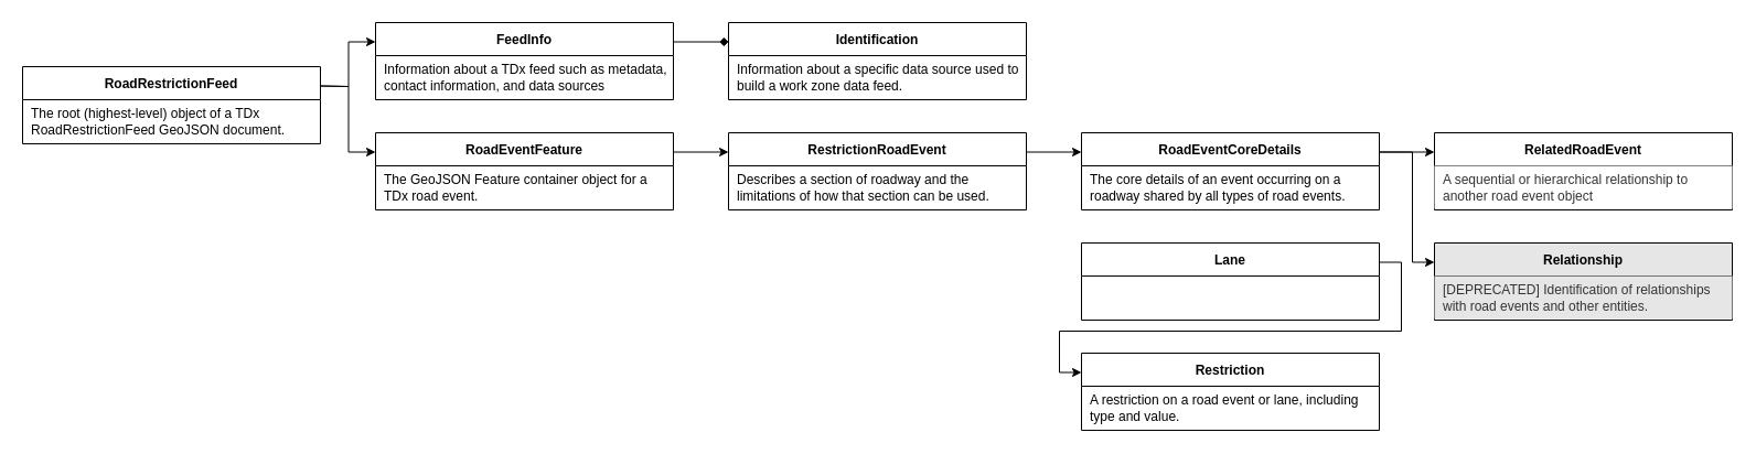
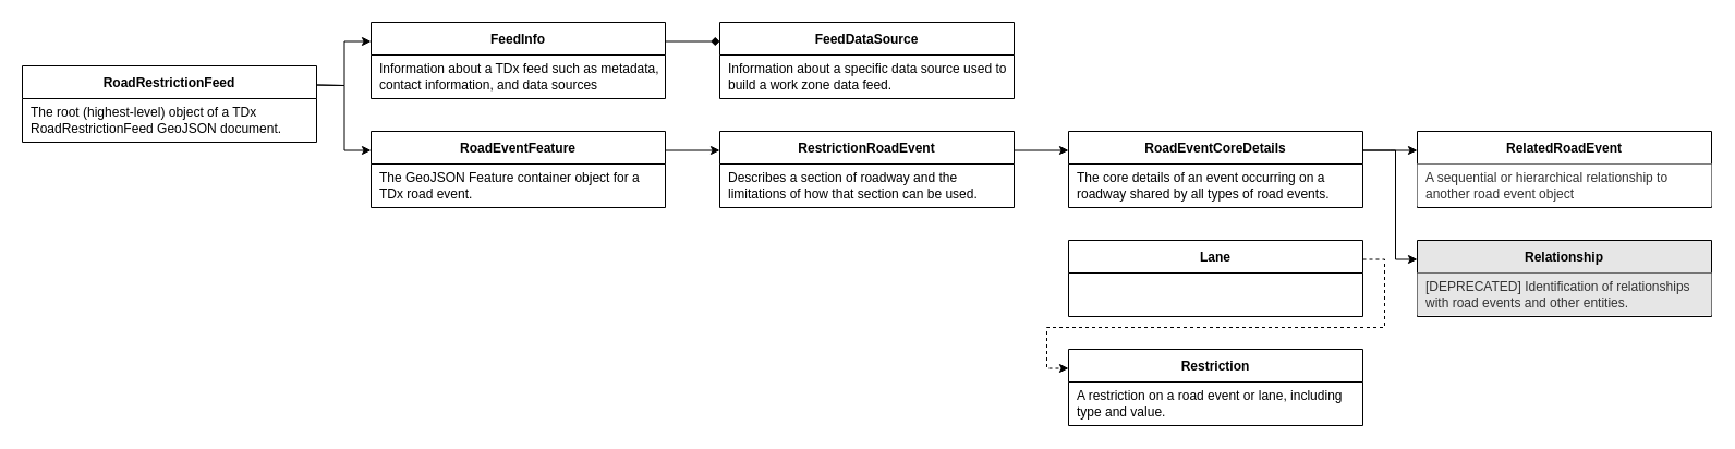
- <mxCell id="10" value="Identification" style="shape=table;startSize=30;container=1;collapsible=1;childLayout=tableLayout;fixedRows=1;rowLines=0;fontStyle=1;align=center;resizeLast=1;" vertex="1" parent="1"><mxGeometry x="660" y="20" width="270" height="70" as="geometry" /></mxCell>
+ <mxCell id="10" value="FeedDataSource" style="shape=table;startSize=30;container=1;collapsible=1;childLayout=tableLayout;fixedRows=1;rowLines=0;fontStyle=1;align=center;resizeLast=1;" vertex="1" parent="1"><mxGeometry x="660" y="20" width="270" height="70" as="geometry" /></mxCell>
- <mxCell id="35" value="" style="edgeStyle=orthogonalEdgeStyle;rounded=0;orthogonalLoop=1;jettySize=auto;html=1;entryX=0;entryY=0.25;entryDx=0;entryDy=0;exitX=1;exitY=0.25;exitDx=0;exitDy=0;" edge="1" parent="1" source="19" target="21"><mxGeometry relative="1" as="geometry"><Array as="points"><mxPoint x="1270" y="238" /><mxPoint x="1270" y="300" /><mxPoint x="960" y="300" /><mxPoint x="960" y="338" /></Array></mxGeometry></mxCell>
+ <mxCell id="35" value="" style="edgeStyle=orthogonalEdgeStyle;rounded=0;orthogonalLoop=1;jettySize=auto;html=1;entryX=0;entryY=0.25;entryDx=0;entryDy=0;exitX=1;exitY=0.25;exitDx=0;exitDy=0;dashed=1;" edge="1" parent="1" source="19" target="21"><mxGeometry relative="1" as="geometry"><Array as="points"><mxPoint x="1270" y="238" /><mxPoint x="1270" y="300" /><mxPoint x="960" y="300" /><mxPoint x="960" y="338" /></Array></mxGeometry></mxCell>
